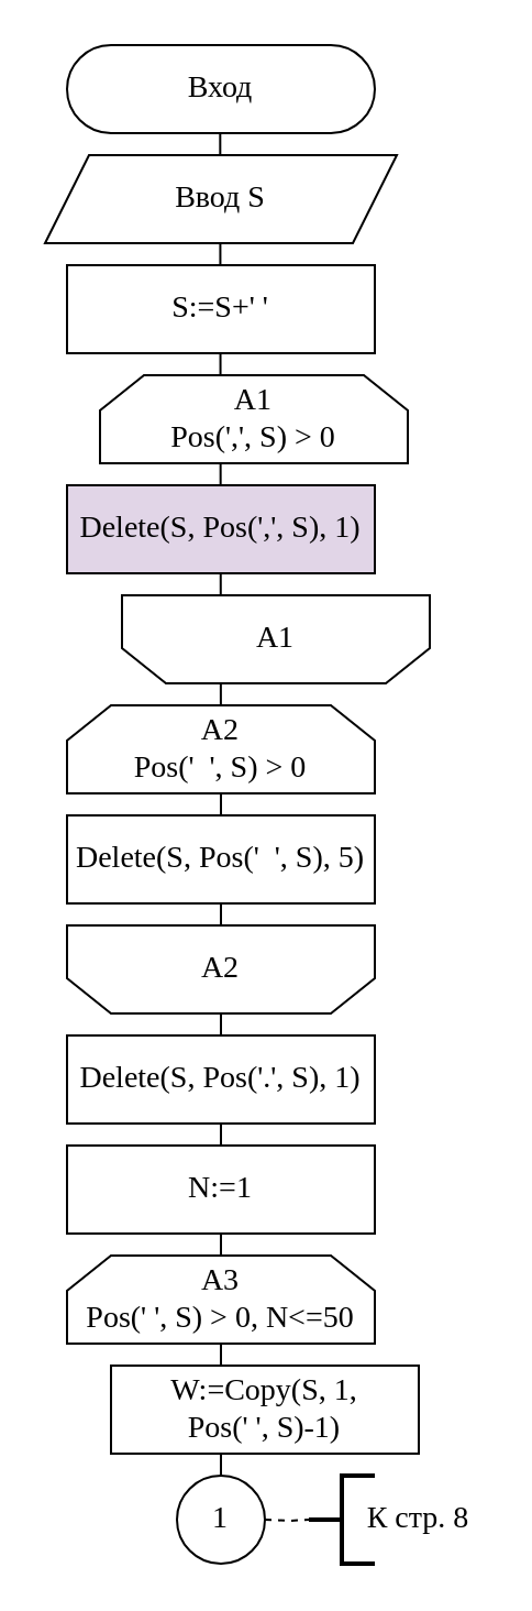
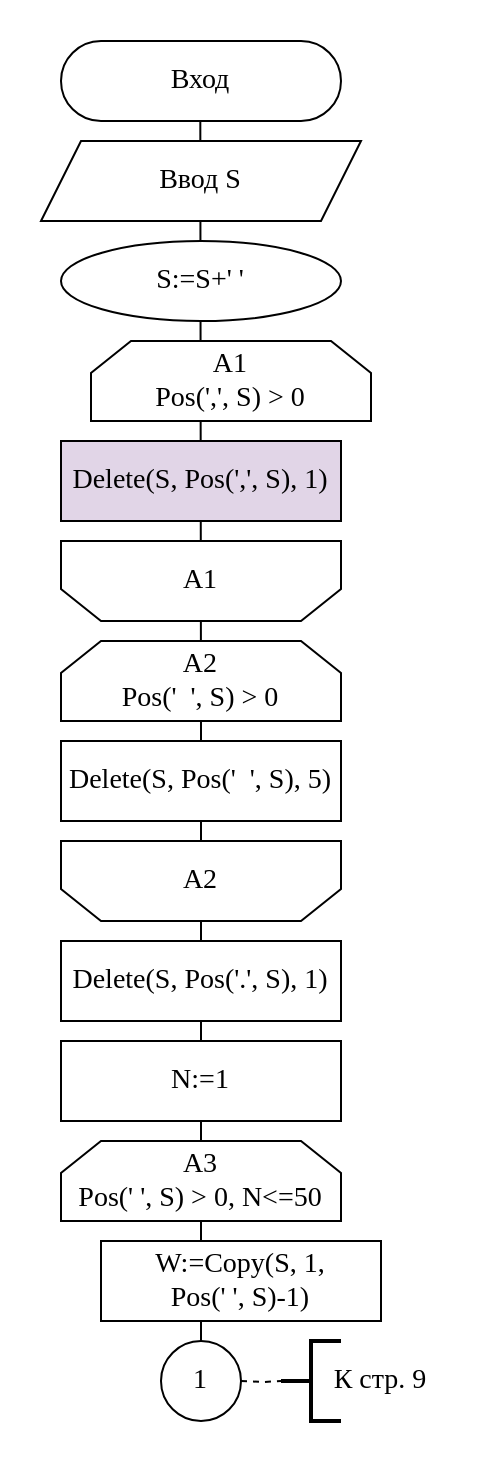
- <mxCell id="5" value="S:=S+' '" style="rounded=0;whiteSpace=wrap;html=1;fontSize=14;fontFamily=Times New Roman;" parent="1" vertex="1"><mxGeometry x="30" y="120" width="140" height="40" as="geometry" /></mxCell>
+ <mxCell id="5" value="S:=S+' '" style="ellipse;whiteSpace=wrap;html=1;fontSize=14;fontFamily=Times New Roman;" parent="1" vertex="1"><mxGeometry x="30" y="120" width="140" height="40" as="geometry" /></mxCell>
- <mxCell id="7" value="А1" style="shape=loopLimit;whiteSpace=wrap;html=1;rounded=0;strokeWidth=1;direction=west;fontFamily=Times New Roman;fontSize=14;" parent="1" vertex="1"><mxGeometry x="55" y="270" width="140" height="40" as="geometry" /></mxCell>
+ <mxCell id="7" value="А1" style="shape=loopLimit;whiteSpace=wrap;html=1;rounded=0;strokeWidth=1;direction=west;fontFamily=Times New Roman;fontSize=14;" parent="1" vertex="1"><mxGeometry x="30" y="270" width="140" height="40" as="geometry" /></mxCell>
- <mxCell id="16" value="К стр. 8" style="text;html=1;strokeColor=none;fillColor=none;align=center;verticalAlign=middle;whiteSpace=wrap;rounded=0;fontSize=14;fontFamily=Times New Roman;" parent="1" vertex="1"><mxGeometry x="160" y="670" width="60" height="40" as="geometry" /></mxCell>
+ <mxCell id="16" value="К стр. 9" style="text;html=1;strokeColor=none;fillColor=none;align=center;verticalAlign=middle;whiteSpace=wrap;rounded=0;fontSize=14;fontFamily=Times New Roman;" parent="1" vertex="1"><mxGeometry x="160" y="670" width="60" height="40" as="geometry" /></mxCell>
